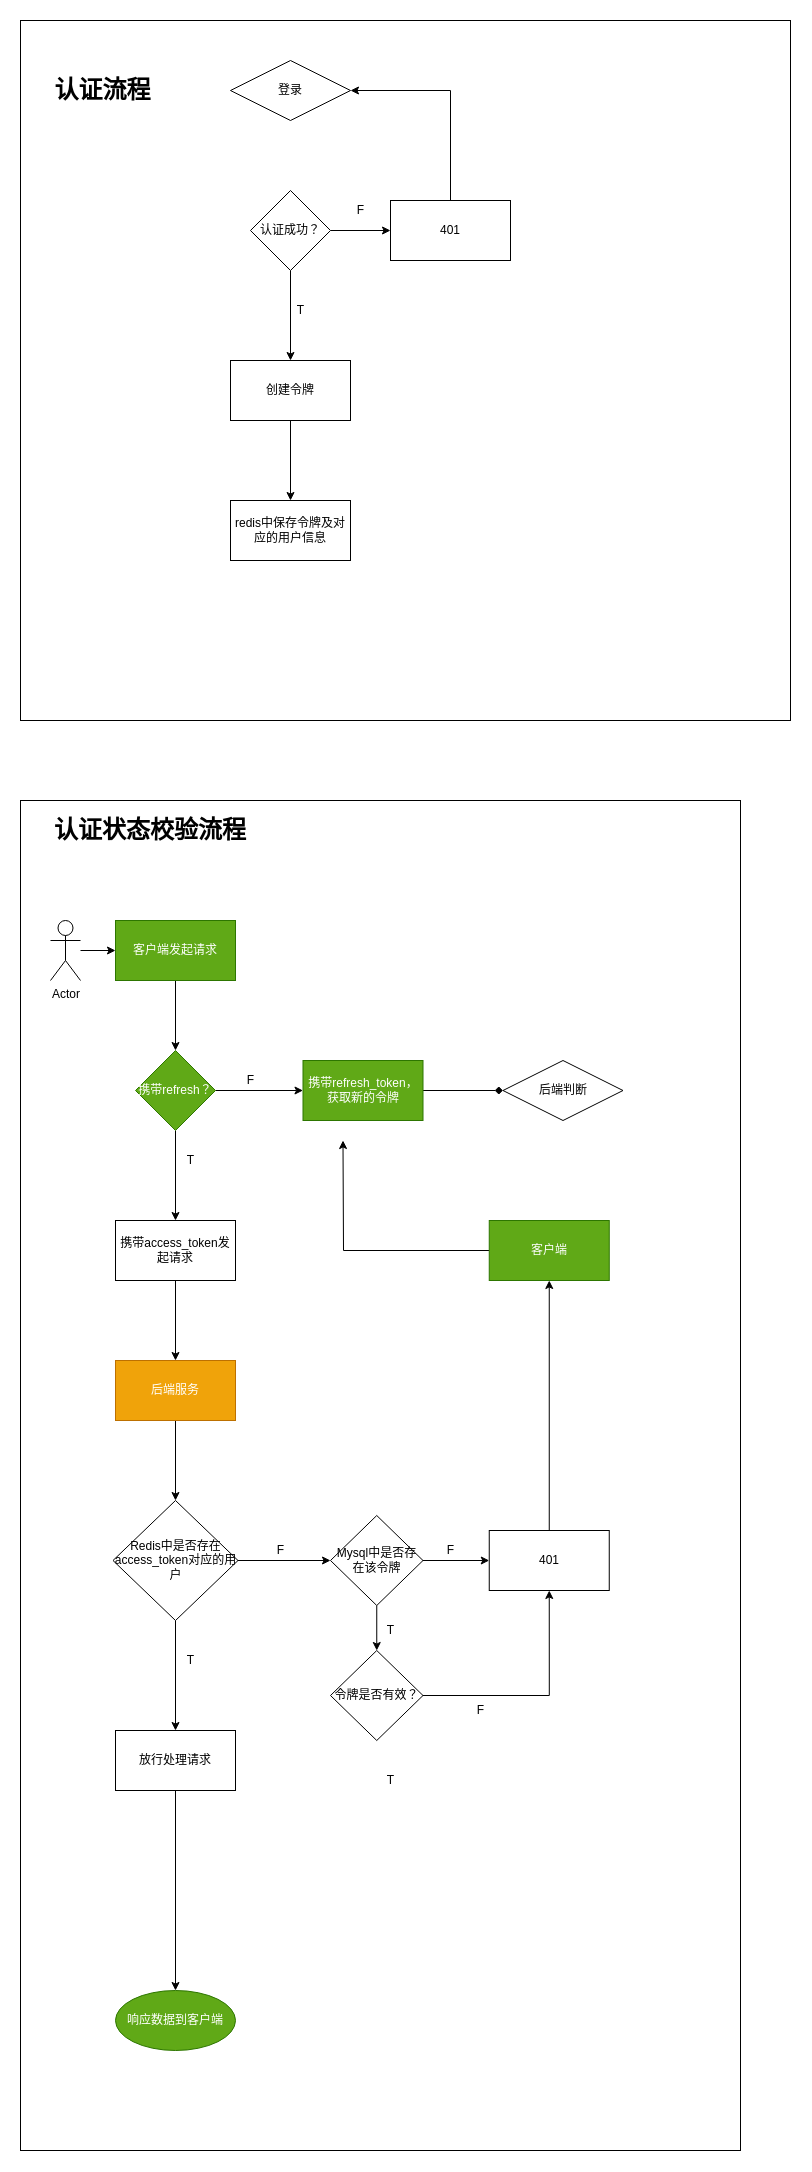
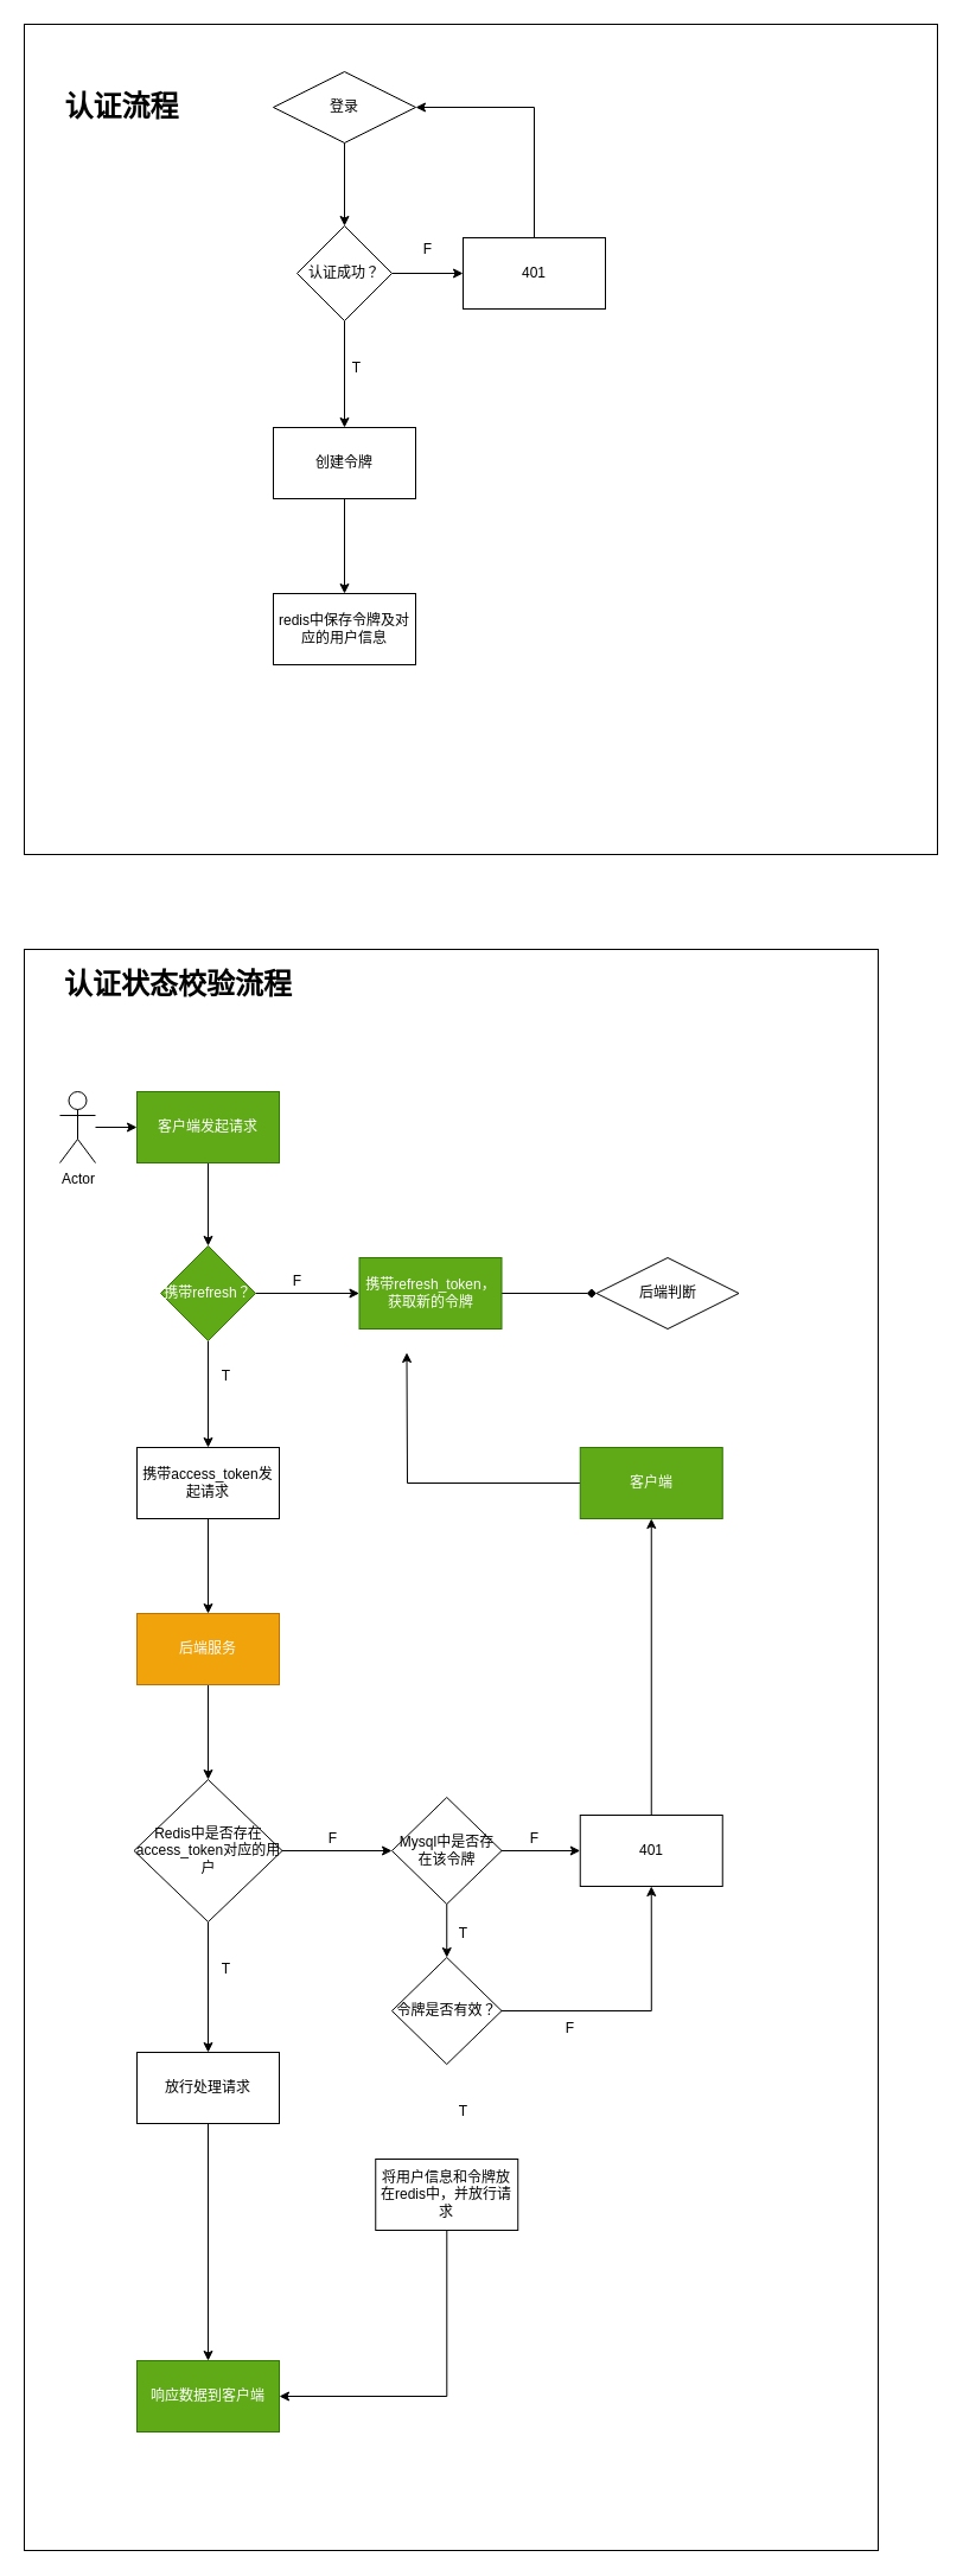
+ <mxCell id="4" value="" style="edgeStyle=orthogonalEdgeStyle;rounded=0;orthogonalLoop=1;jettySize=auto;html=1;" parent="1" source="5" target="8" edge="1"><mxGeometry relative="1" as="geometry" /></mxCell>
+ <mxCell id="51" value="将用户信息和令牌放在redis中，并放行请求" style="whiteSpace=wrap;html=1;" parent="1" vertex="1"><mxGeometry x="316.25" y="1820" width="120" height="60" as="geometry" /></mxCell>
+ <mxCell id="50" style="edgeStyle=orthogonalEdgeStyle;rounded=0;orthogonalLoop=1;jettySize=auto;html=1;entryX=1;entryY=0.5;entryDx=0;entryDy=0;" parent="1" source="51" target="56" edge="1"><mxGeometry relative="1" as="geometry"><Array as="points"><mxPoint x="376" y="2020" /></Array></mxGeometry></mxCell>
- <mxCell id="56" value="响应数据到客户端" style="ellipse;whiteSpace=wrap;html=1;align=center;fillColor=#60a917;strokeColor=#2D7600;fontColor=#ffffff;" parent="1" vertex="1"><mxGeometry x="115" y="1990" width="120" height="60" as="geometry" /></mxCell>
+ <mxCell id="56" value="响应数据到客户端" style="rounded=0;whiteSpace=wrap;html=1;align=center;fillColor=#60a917;strokeColor=#2D7600;fontColor=#ffffff;" parent="1" vertex="1"><mxGeometry x="115" y="1990" width="120" height="60" as="geometry" /></mxCell>
